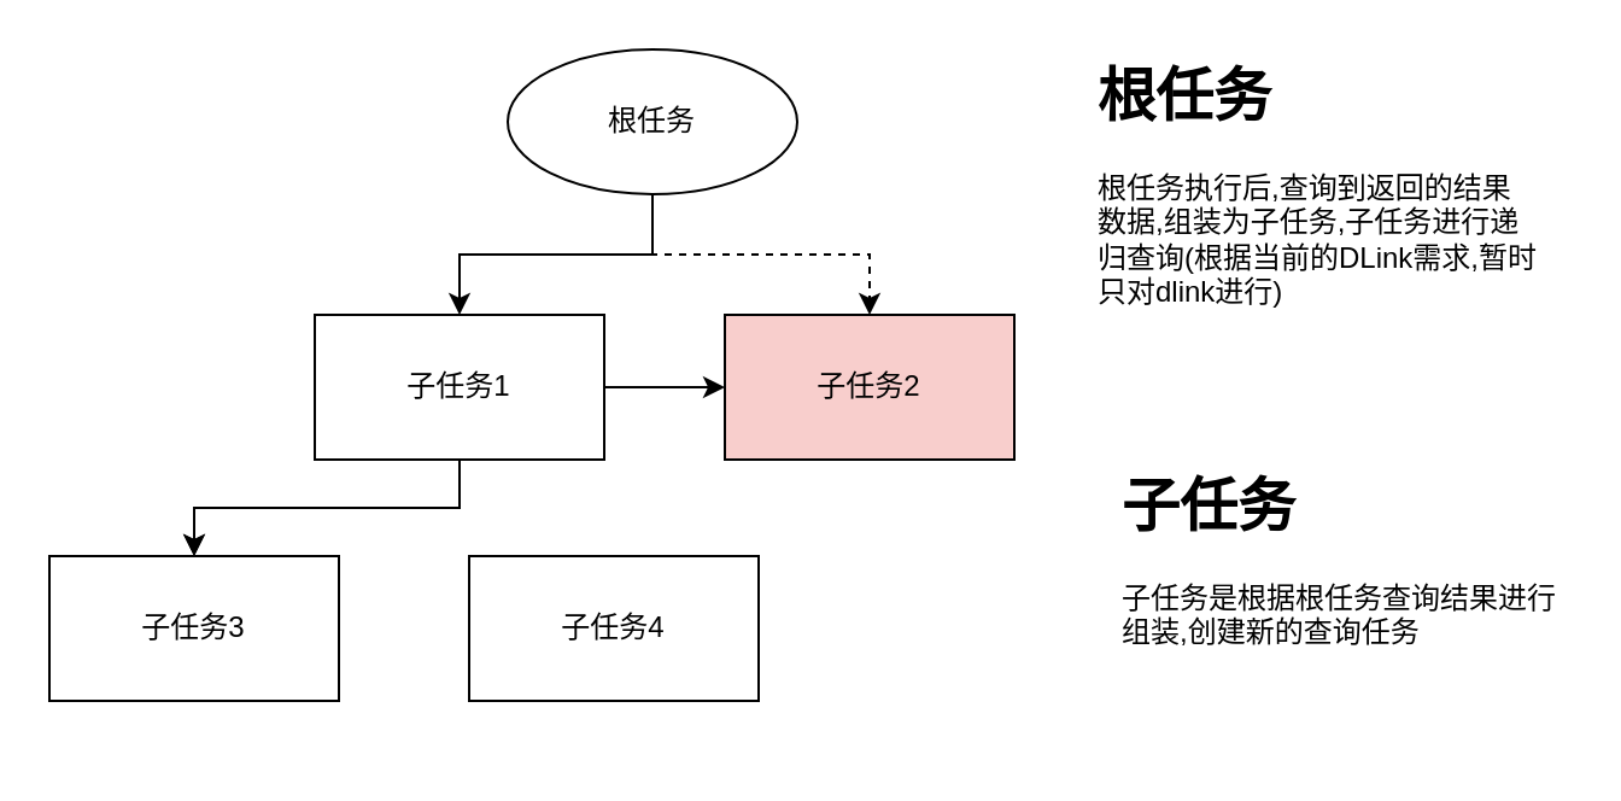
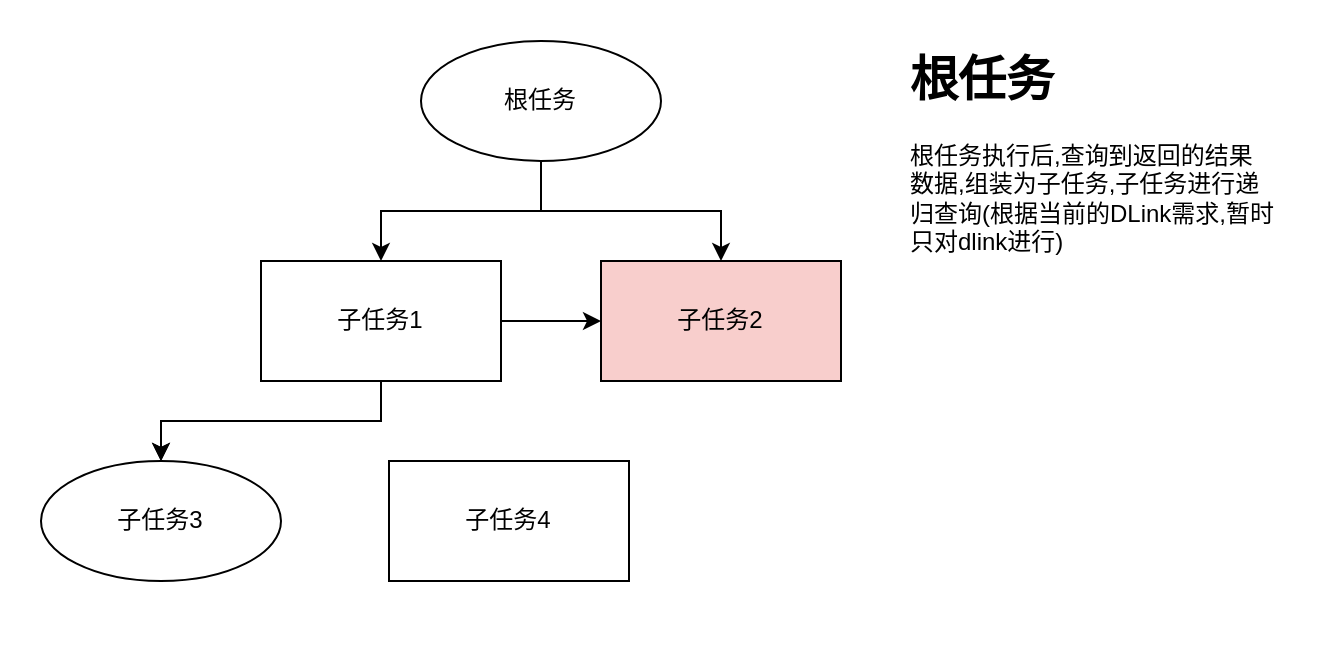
- <mxCell id="3" value="" style="edgeStyle=orthogonalEdgeStyle;rounded=0;orthogonalLoop=1;jettySize=auto;html=1;dashed=1;" edge="1" parent="1" source="4" target="9"><mxGeometry relative="1" as="geometry" /></mxCell>
+ <mxCell id="3" value="" style="edgeStyle=orthogonalEdgeStyle;rounded=0;orthogonalLoop=1;jettySize=auto;html=1;" edge="1" parent="1" source="4" target="9"><mxGeometry relative="1" as="geometry" /></mxCell>
- <mxCell id="13" value="&lt;h1&gt;子任务&lt;/h1&gt;&lt;p&gt;子任务是根据根任务查询结果进行组装,创建新的查询任务&lt;/p&gt;" style="text;html=1;strokeColor=none;fillColor=none;spacing=5;spacingTop=-20;whiteSpace=wrap;overflow=hidden;rounded=0;" vertex="1" parent="1"><mxGeometry x="460" y="190" width="190" height="120" as="geometry" /></mxCell>
- <mxCell id="10" value="子任务3" style="rounded=0;whiteSpace=wrap;html=1;" vertex="1" parent="1"><mxGeometry x="20" y="230" width="120" height="60" as="geometry" /></mxCell>
+ <mxCell id="10" value="子任务3" style="ellipse;whiteSpace=wrap;html=1;" vertex="1" parent="1"><mxGeometry x="20" y="230" width="120" height="60" as="geometry" /></mxCell>
